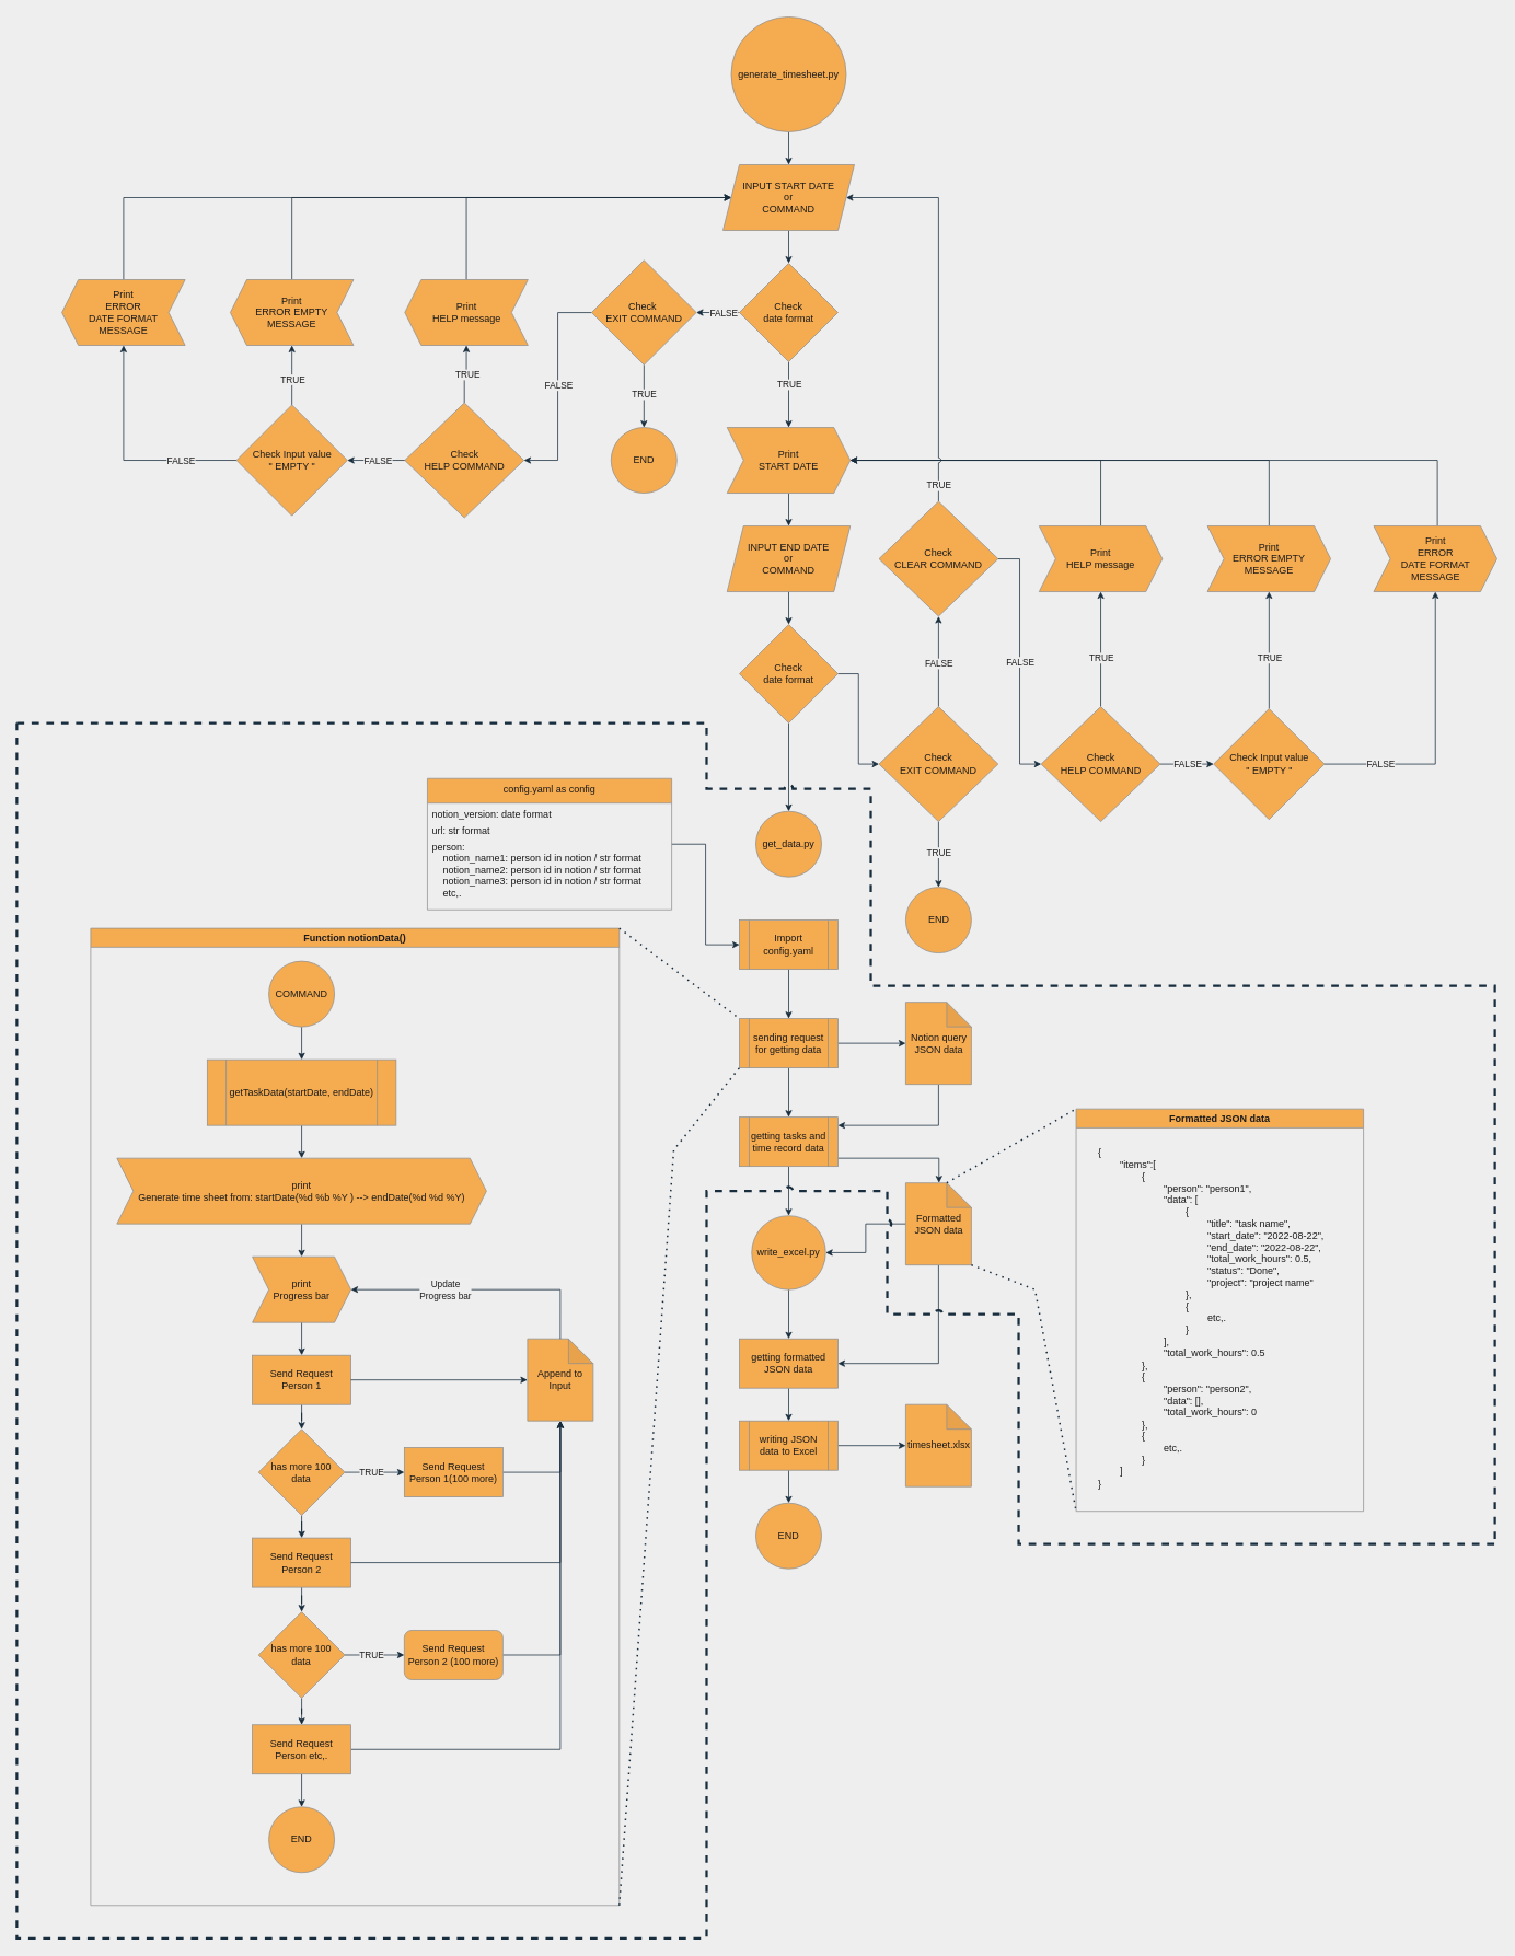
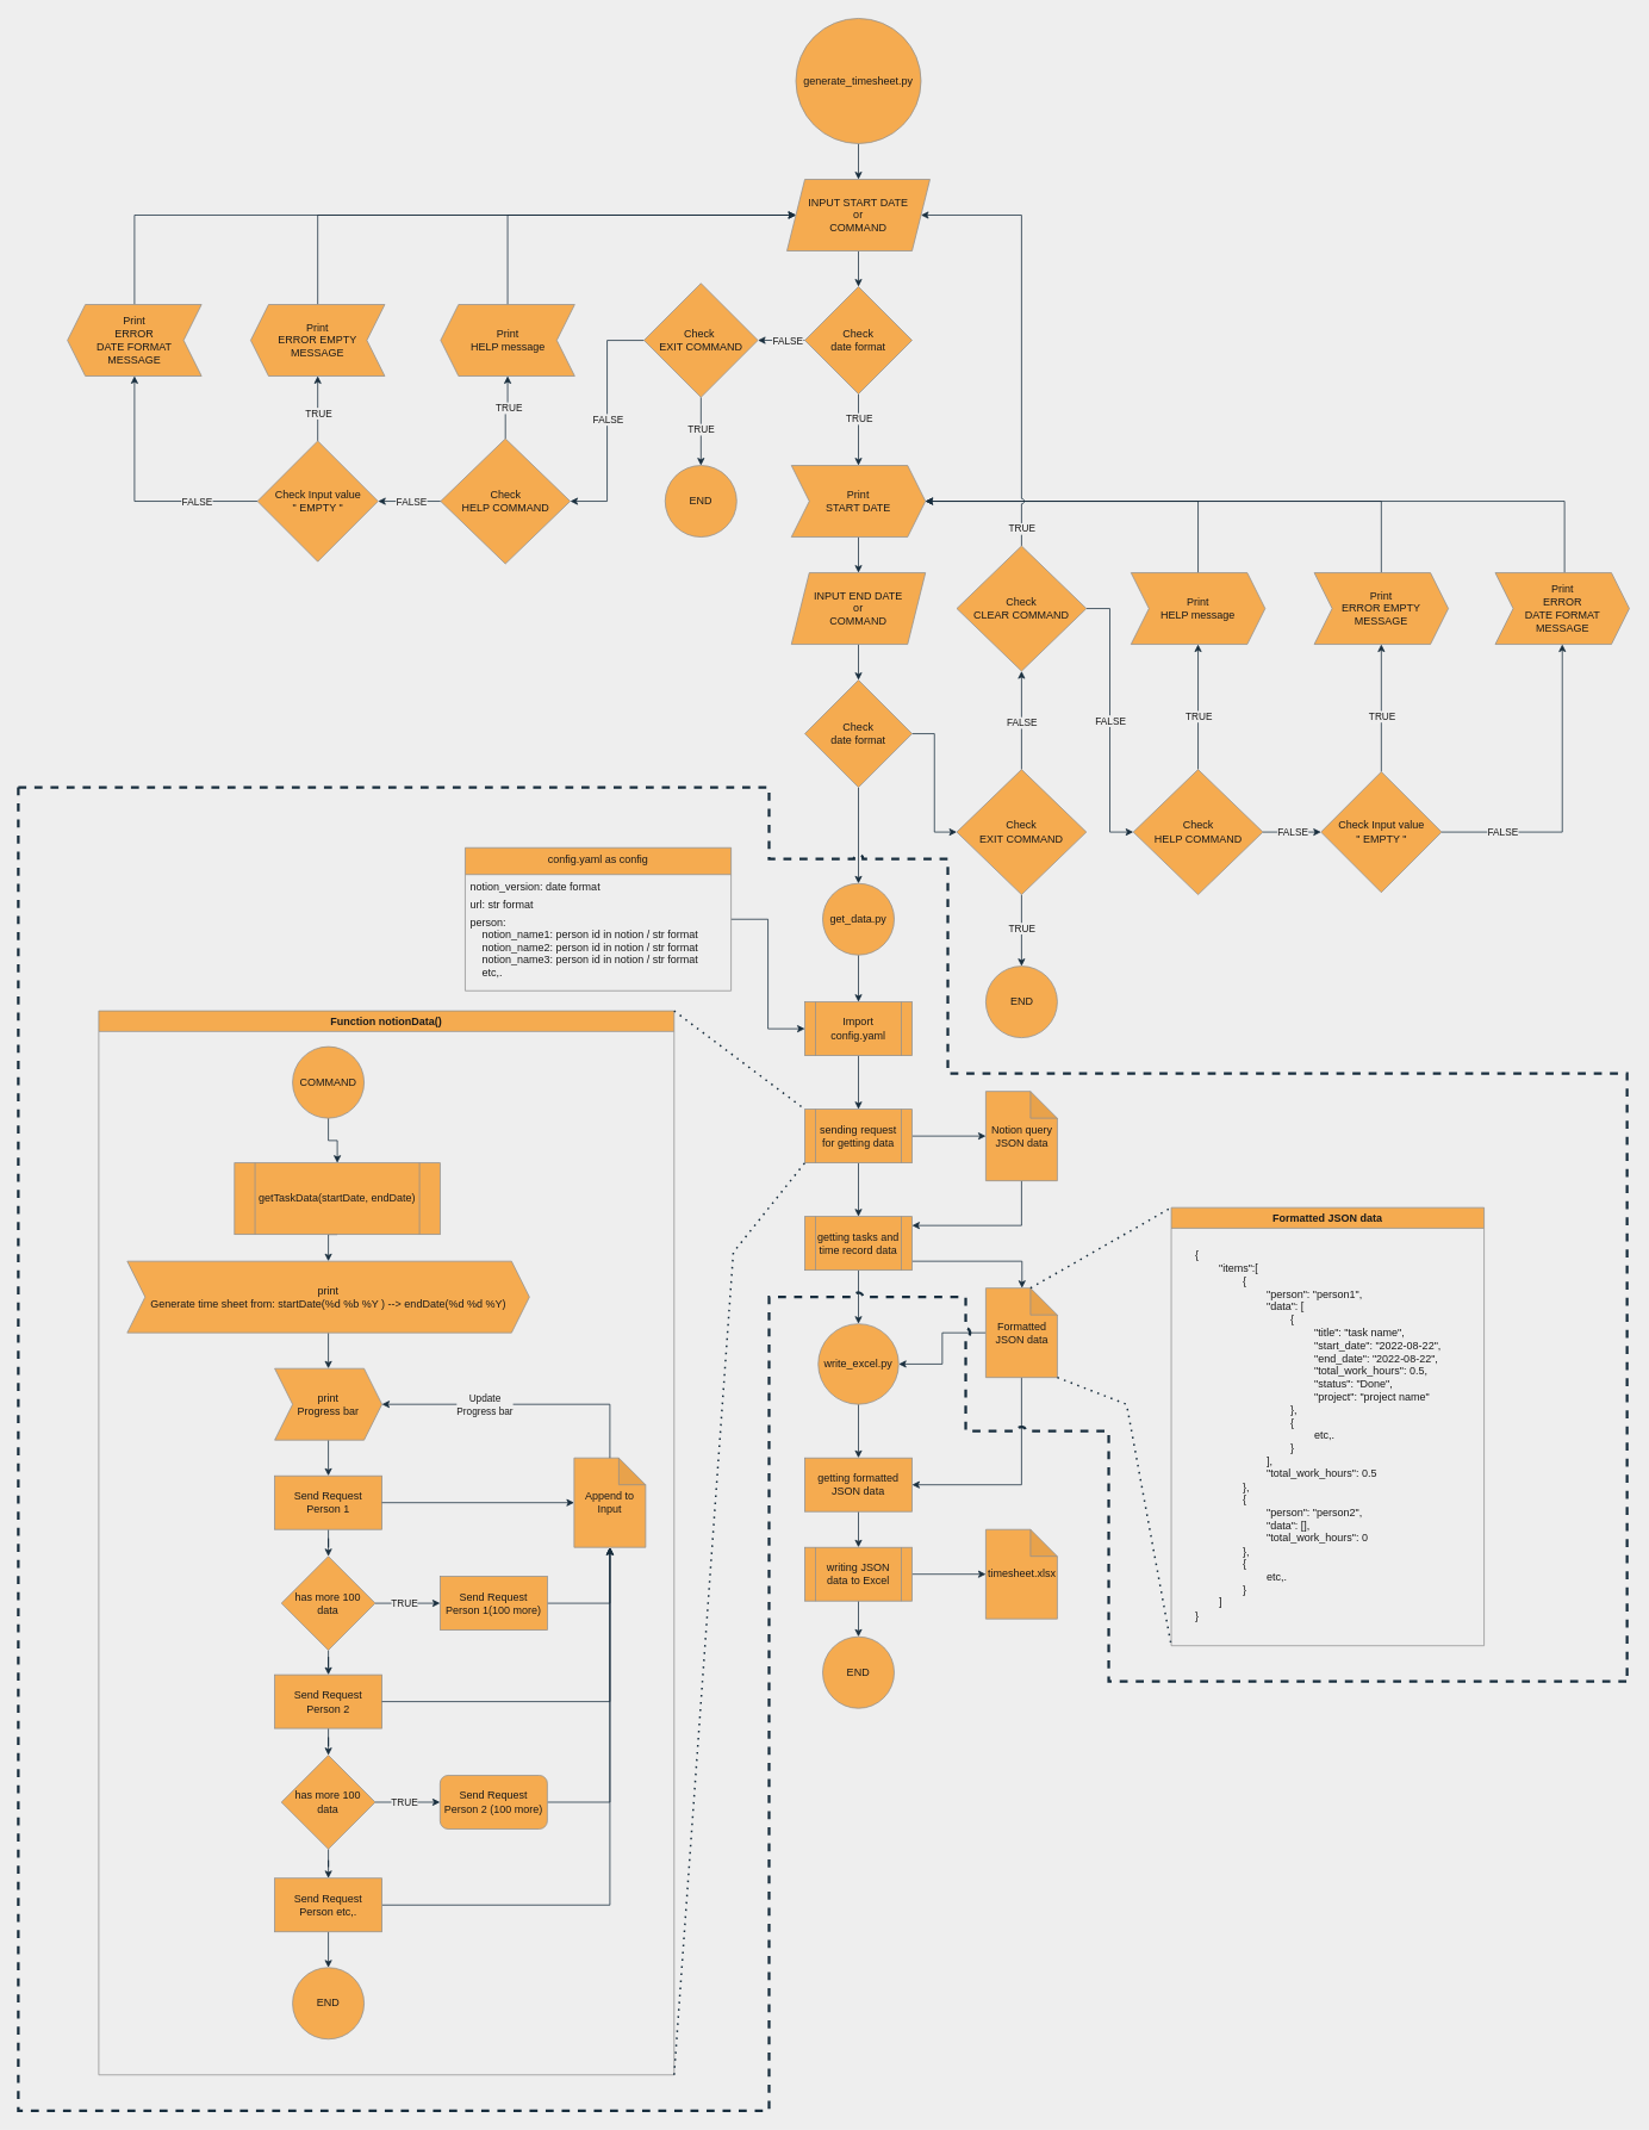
+ <mxCell id="55" style="edgeStyle=orthogonalEdgeStyle;rounded=0;jumpStyle=arc;orthogonalLoop=1;jettySize=auto;html=1;entryX=0.5;entryY=0;entryDx=0;entryDy=0;startArrow=none;startFill=0;endArrow=classic;endFill=1;elbow=vertical;labelBackgroundColor=#EEEEEE;strokeColor=#182E3E;fontColor=#1A1A1A;" edge="1" parent="1" source="56" target="58"><mxGeometry relative="1" as="geometry" /></mxCell>
- <mxCell id="66" value="getTaskData(startDate, endDate)" style="shape=process;whiteSpace=wrap;html=1;backgroundOutline=1;rounded=0;fillColor=#F5AB50;strokeColor=#909090;fontColor=#1A1A1A;" vertex="1" parent="64"><mxGeometry x="141.88" y="160" width="230" height="80" as="geometry" /></mxCell>
+ <mxCell id="66" value="getTaskData(startDate, endDate)" style="shape=process;whiteSpace=wrap;html=1;backgroundOutline=1;rounded=0;fillColor=#F5AB50;strokeColor=#909090;fontColor=#1A1A1A;" vertex="1" parent="64"><mxGeometry x="151.88" y="170" width="230" height="80" as="geometry" /></mxCell>
